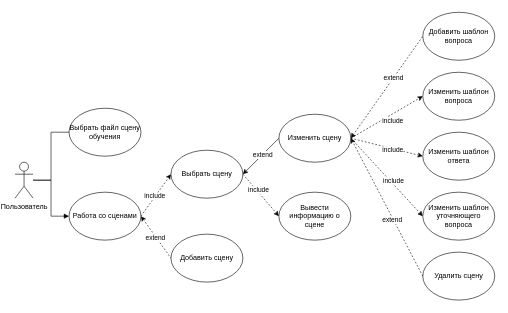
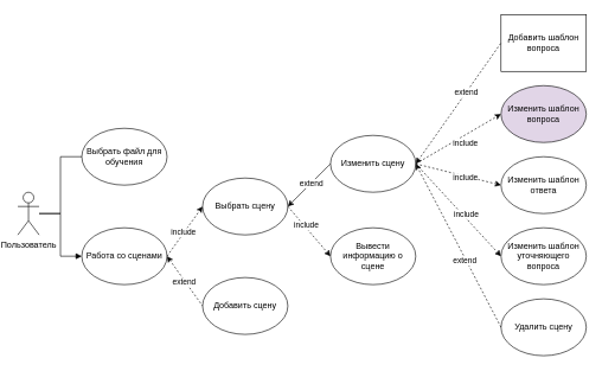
- <mxCell id="12" value="Добавить шаблон вопроса" style="ellipse;whiteSpace=wrap;html=1;" parent="1" vertex="1"><mxGeometry x="700" y="20" width="120" height="80" as="geometry" /></mxCell>
+ <mxCell id="12" value="Добавить шаблон вопроса" style="whiteSpace=wrap;html=1;rounded=0;" parent="1" vertex="1"><mxGeometry x="700" y="20" width="120" height="80" as="geometry" /></mxCell>
- <mxCell id="9" value="Изменить шаблон вопроса" style="ellipse;whiteSpace=wrap;html=1;" parent="1" vertex="1"><mxGeometry x="700" y="120" width="120" height="80" as="geometry" /></mxCell>
+ <mxCell id="9" value="Изменить шаблон вопроса" style="ellipse;whiteSpace=wrap;html=1;fillColor=#e1d5e7;" parent="1" vertex="1"><mxGeometry x="700" y="120" width="120" height="80" as="geometry" /></mxCell>
- <mxCell id="3" value="Выбрать файл сцену обучения" style="ellipse;whiteSpace=wrap;html=1;" parent="1" vertex="1"><mxGeometry x="110" y="180" width="120" height="80" as="geometry" /></mxCell>
+ <mxCell id="3" value="Выбрать файл для обучения" style="ellipse;whiteSpace=wrap;html=1;" parent="1" vertex="1"><mxGeometry x="110" y="180" width="120" height="80" as="geometry" /></mxCell>
